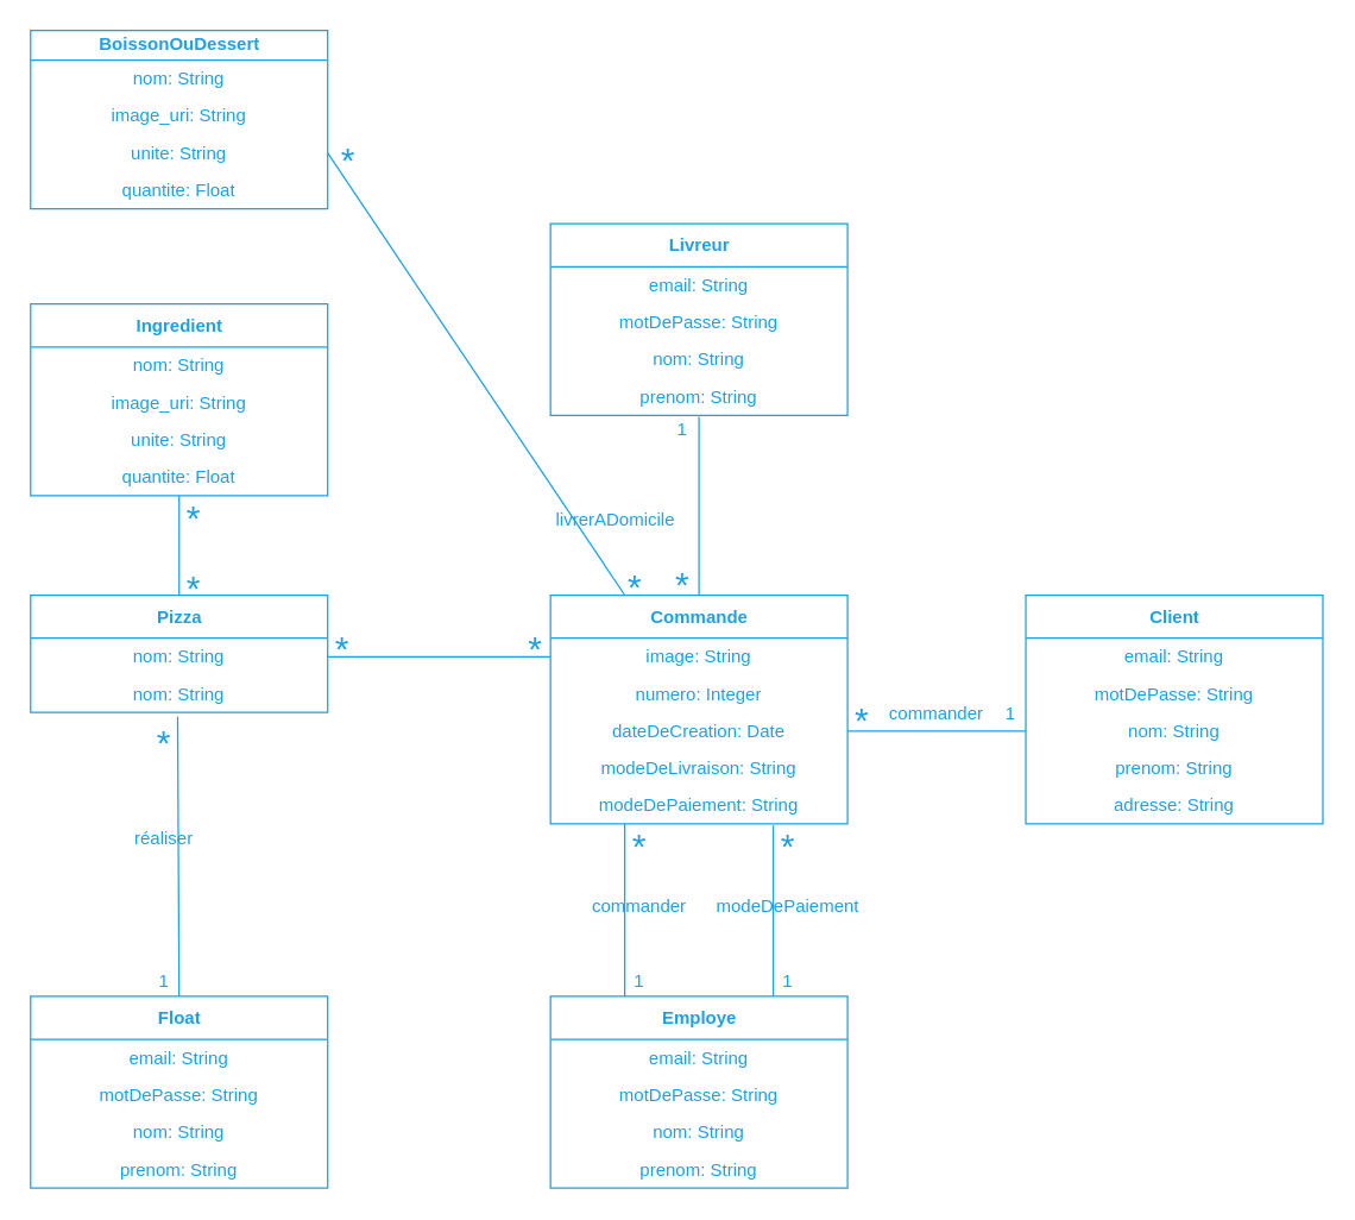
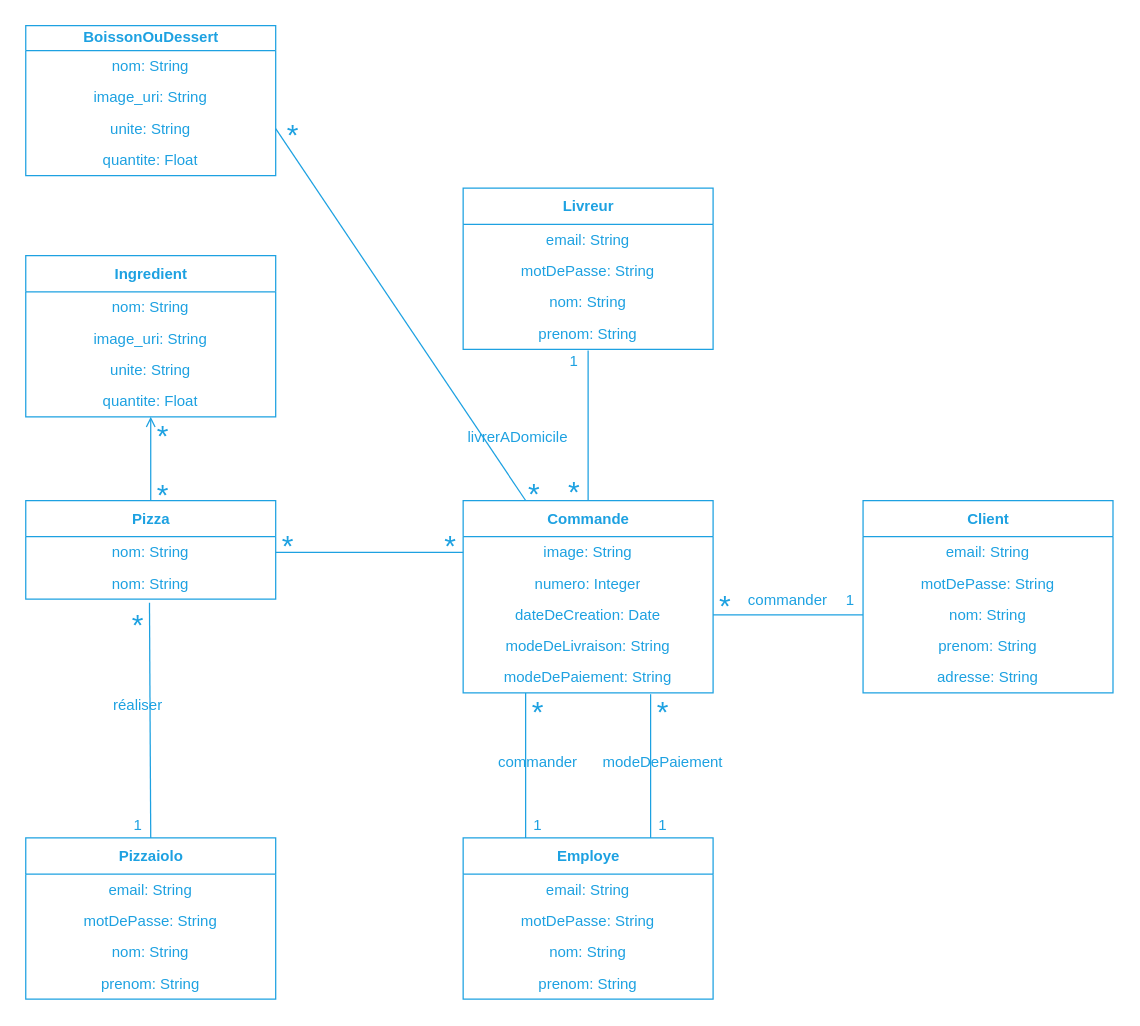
- <mxCell id="54" style="edgeStyle=none;rounded=0;orthogonalLoop=1;jettySize=auto;html=1;exitX=0.5;exitY=0;exitDx=0;exitDy=0;entryX=0.5;entryY=1;entryDx=0;entryDy=0;endArrow=none;endFill=0;strokeColor=#1DA1E1;" edge="1" parent="1" source="55" target="49"><mxGeometry relative="1" as="geometry" /></mxCell>
+ <mxCell id="54" style="edgeStyle=none;rounded=0;orthogonalLoop=1;jettySize=auto;html=1;exitX=0.5;exitY=0;exitDx=0;exitDy=0;entryX=0.5;entryY=1;entryDx=0;entryDy=0;endArrow=open;endFill=0;strokeColor=#1DA1E1;" edge="1" parent="1" source="55" target="49"><mxGeometry relative="1" as="geometry" /></mxCell>
- <mxCell id="28" value="&lt;font color=&quot;#1da1e1&quot;&gt;Float&lt;/font&gt;" style="swimlane;fontStyle=1;align=center;verticalAlign=middle;childLayout=stackLayout;horizontal=1;startSize=29;horizontalStack=0;resizeParent=1;resizeParentMax=0;resizeLast=0;collapsible=0;marginBottom=0;html=1;fillColor=none;strokeColor=#1DA1E1;" vertex="1" parent="1"><mxGeometry x="20" y="670" width="200" height="129" as="geometry" /></mxCell>
+ <mxCell id="28" value="&lt;font color=&quot;#1da1e1&quot;&gt;Pizzaiolo&lt;/font&gt;" style="swimlane;fontStyle=1;align=center;verticalAlign=middle;childLayout=stackLayout;horizontal=1;startSize=29;horizontalStack=0;resizeParent=1;resizeParentMax=0;resizeLast=0;collapsible=0;marginBottom=0;html=1;fillColor=none;strokeColor=#1DA1E1;" vertex="1" parent="1"><mxGeometry x="20" y="670" width="200" height="129" as="geometry" /></mxCell>
